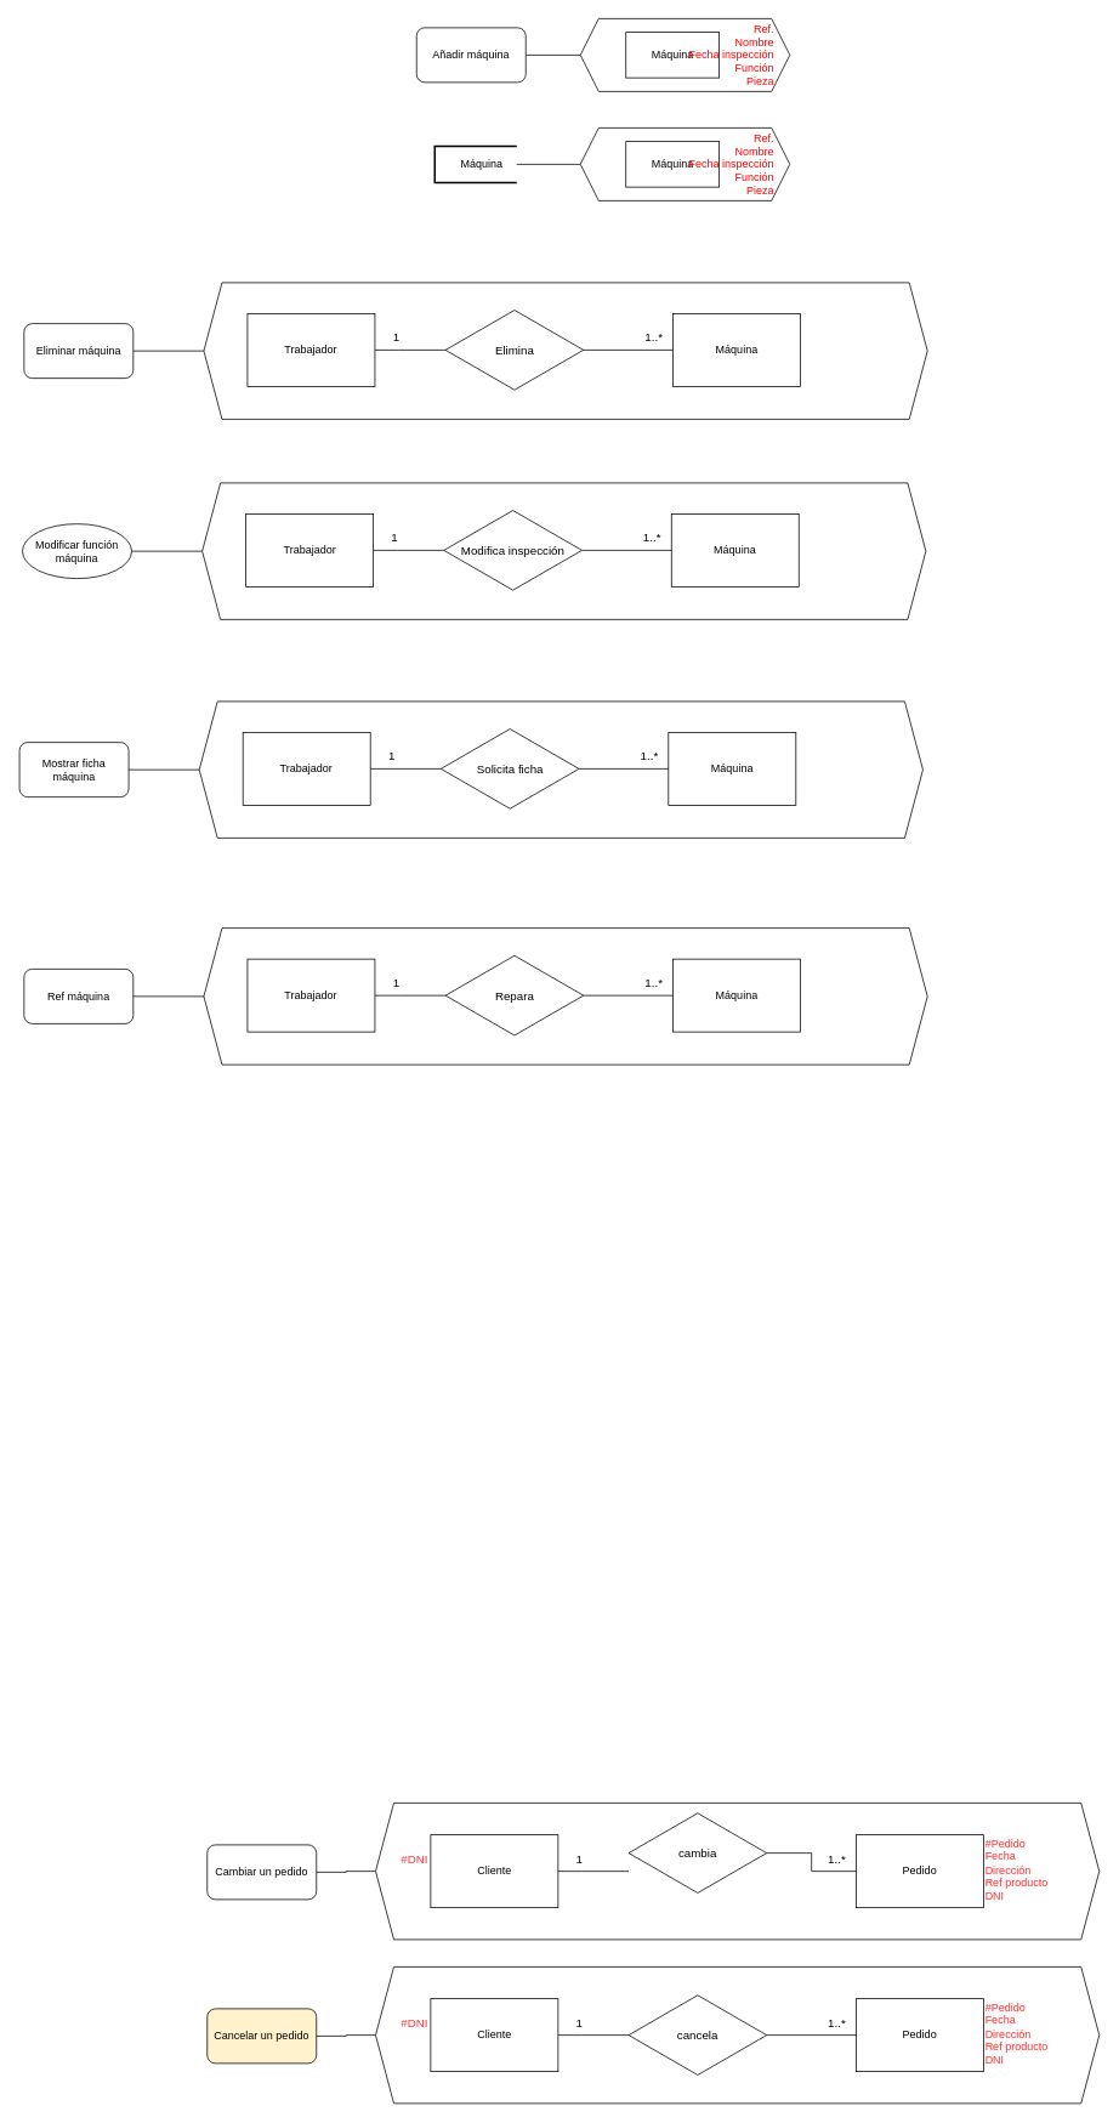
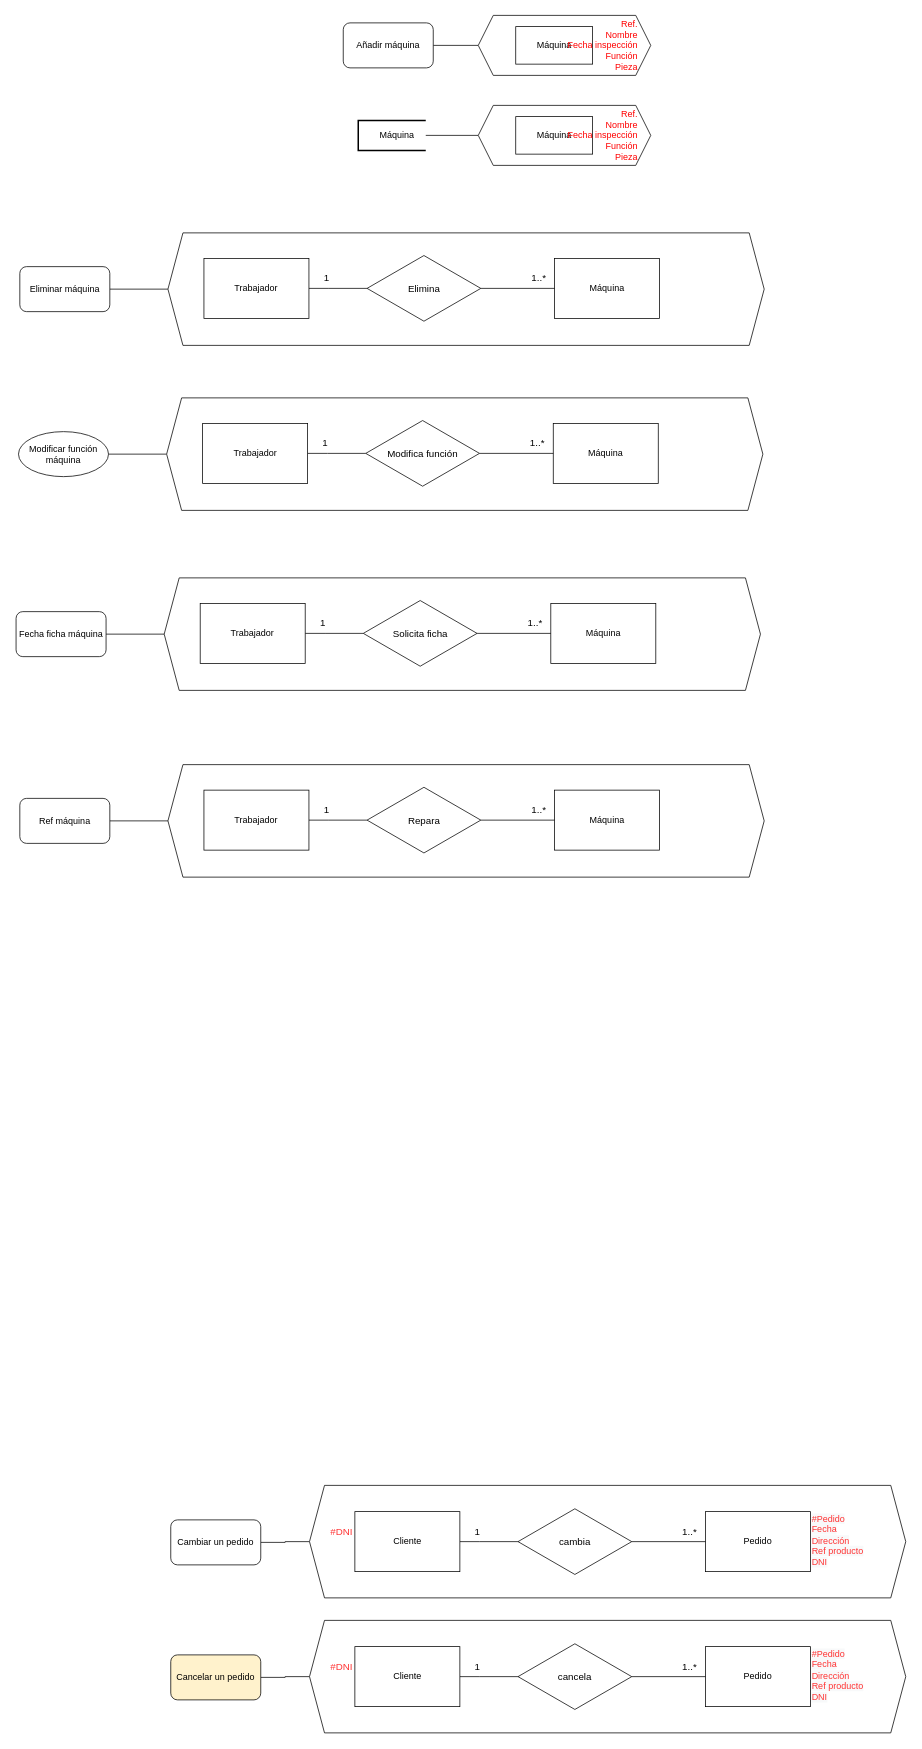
- <mxCell id="53" value="&lt;font color=&quot;#000000&quot;&gt;Modifica inspección&lt;br&gt;&lt;/font&gt;" style="html=1;whiteSpace=wrap;aspect=fixed;shape=isoRectangle;fontSize=13;fontColor=#FF3333;" vertex="1" parent="1"><mxGeometry x="487" y="558.5" width="151.67" height="91" as="geometry" /></mxCell>
+ <mxCell id="53" value="&lt;font color=&quot;#000000&quot;&gt;Modifica función&lt;br&gt;&lt;/font&gt;" style="html=1;whiteSpace=wrap;aspect=fixed;shape=isoRectangle;fontSize=13;fontColor=#FF3333;" vertex="1" parent="1"><mxGeometry x="487" y="558.5" width="151.67" height="91" as="geometry" /></mxCell>
- <mxCell id="57" value="Mostrar ficha máquina" style="rounded=1;whiteSpace=wrap;html=1;" vertex="1" parent="1"><mxGeometry x="20.75" y="815" width="120" height="60" as="geometry" /></mxCell>
+ <mxCell id="57" value="Fecha ficha máquina" style="rounded=1;whiteSpace=wrap;html=1;" vertex="1" parent="1"><mxGeometry x="20.75" y="815" width="120" height="60" as="geometry" /></mxCell>
- <mxCell id="29" value="&lt;font color=&quot;#000000&quot;&gt;cambia&lt;/font&gt;" style="html=1;whiteSpace=wrap;aspect=fixed;shape=isoRectangle;fontSize=13;fontColor=#FF3333;" vertex="1" parent="1"><mxGeometry x="690" y="1989.5" width="151.67" height="91" as="geometry" /></mxCell>
+ <mxCell id="29" value="&lt;font color=&quot;#000000&quot;&gt;cambia&lt;/font&gt;" style="html=1;whiteSpace=wrap;aspect=fixed;shape=isoRectangle;fontSize=13;fontColor=#FF3333;" vertex="1" parent="1"><mxGeometry x="690" y="2009.5" width="151.67" height="91" as="geometry" /></mxCell>
